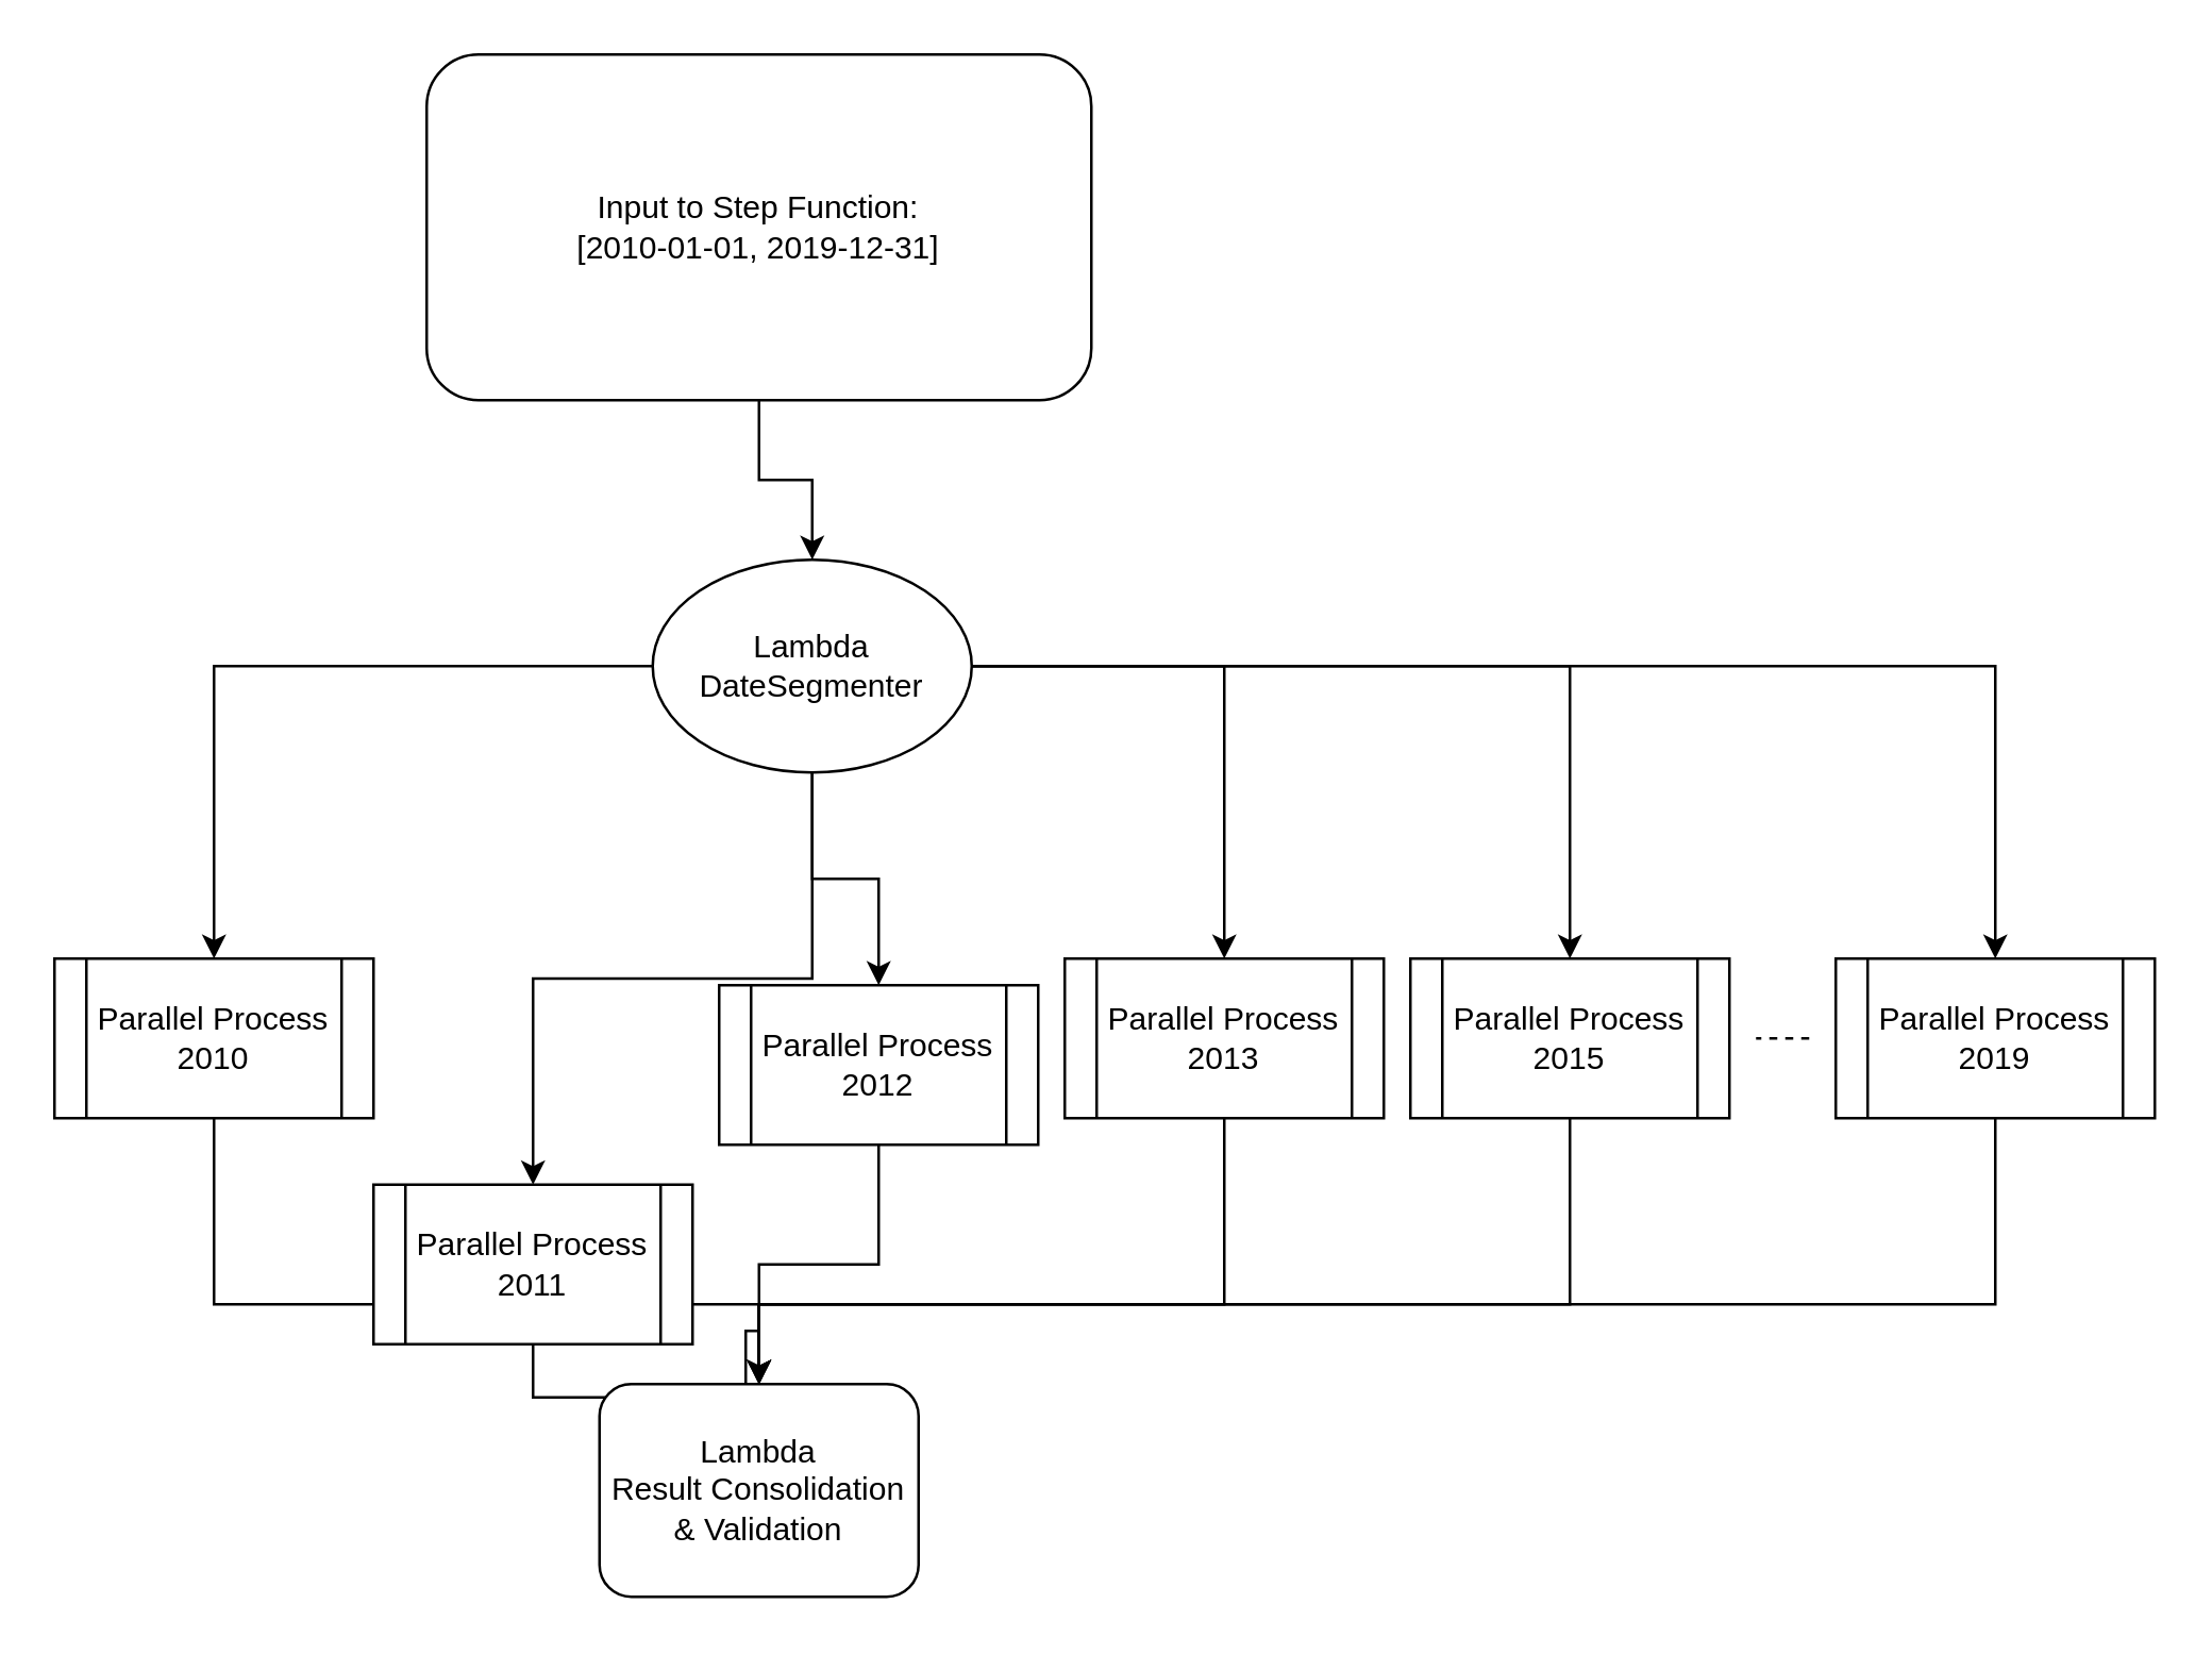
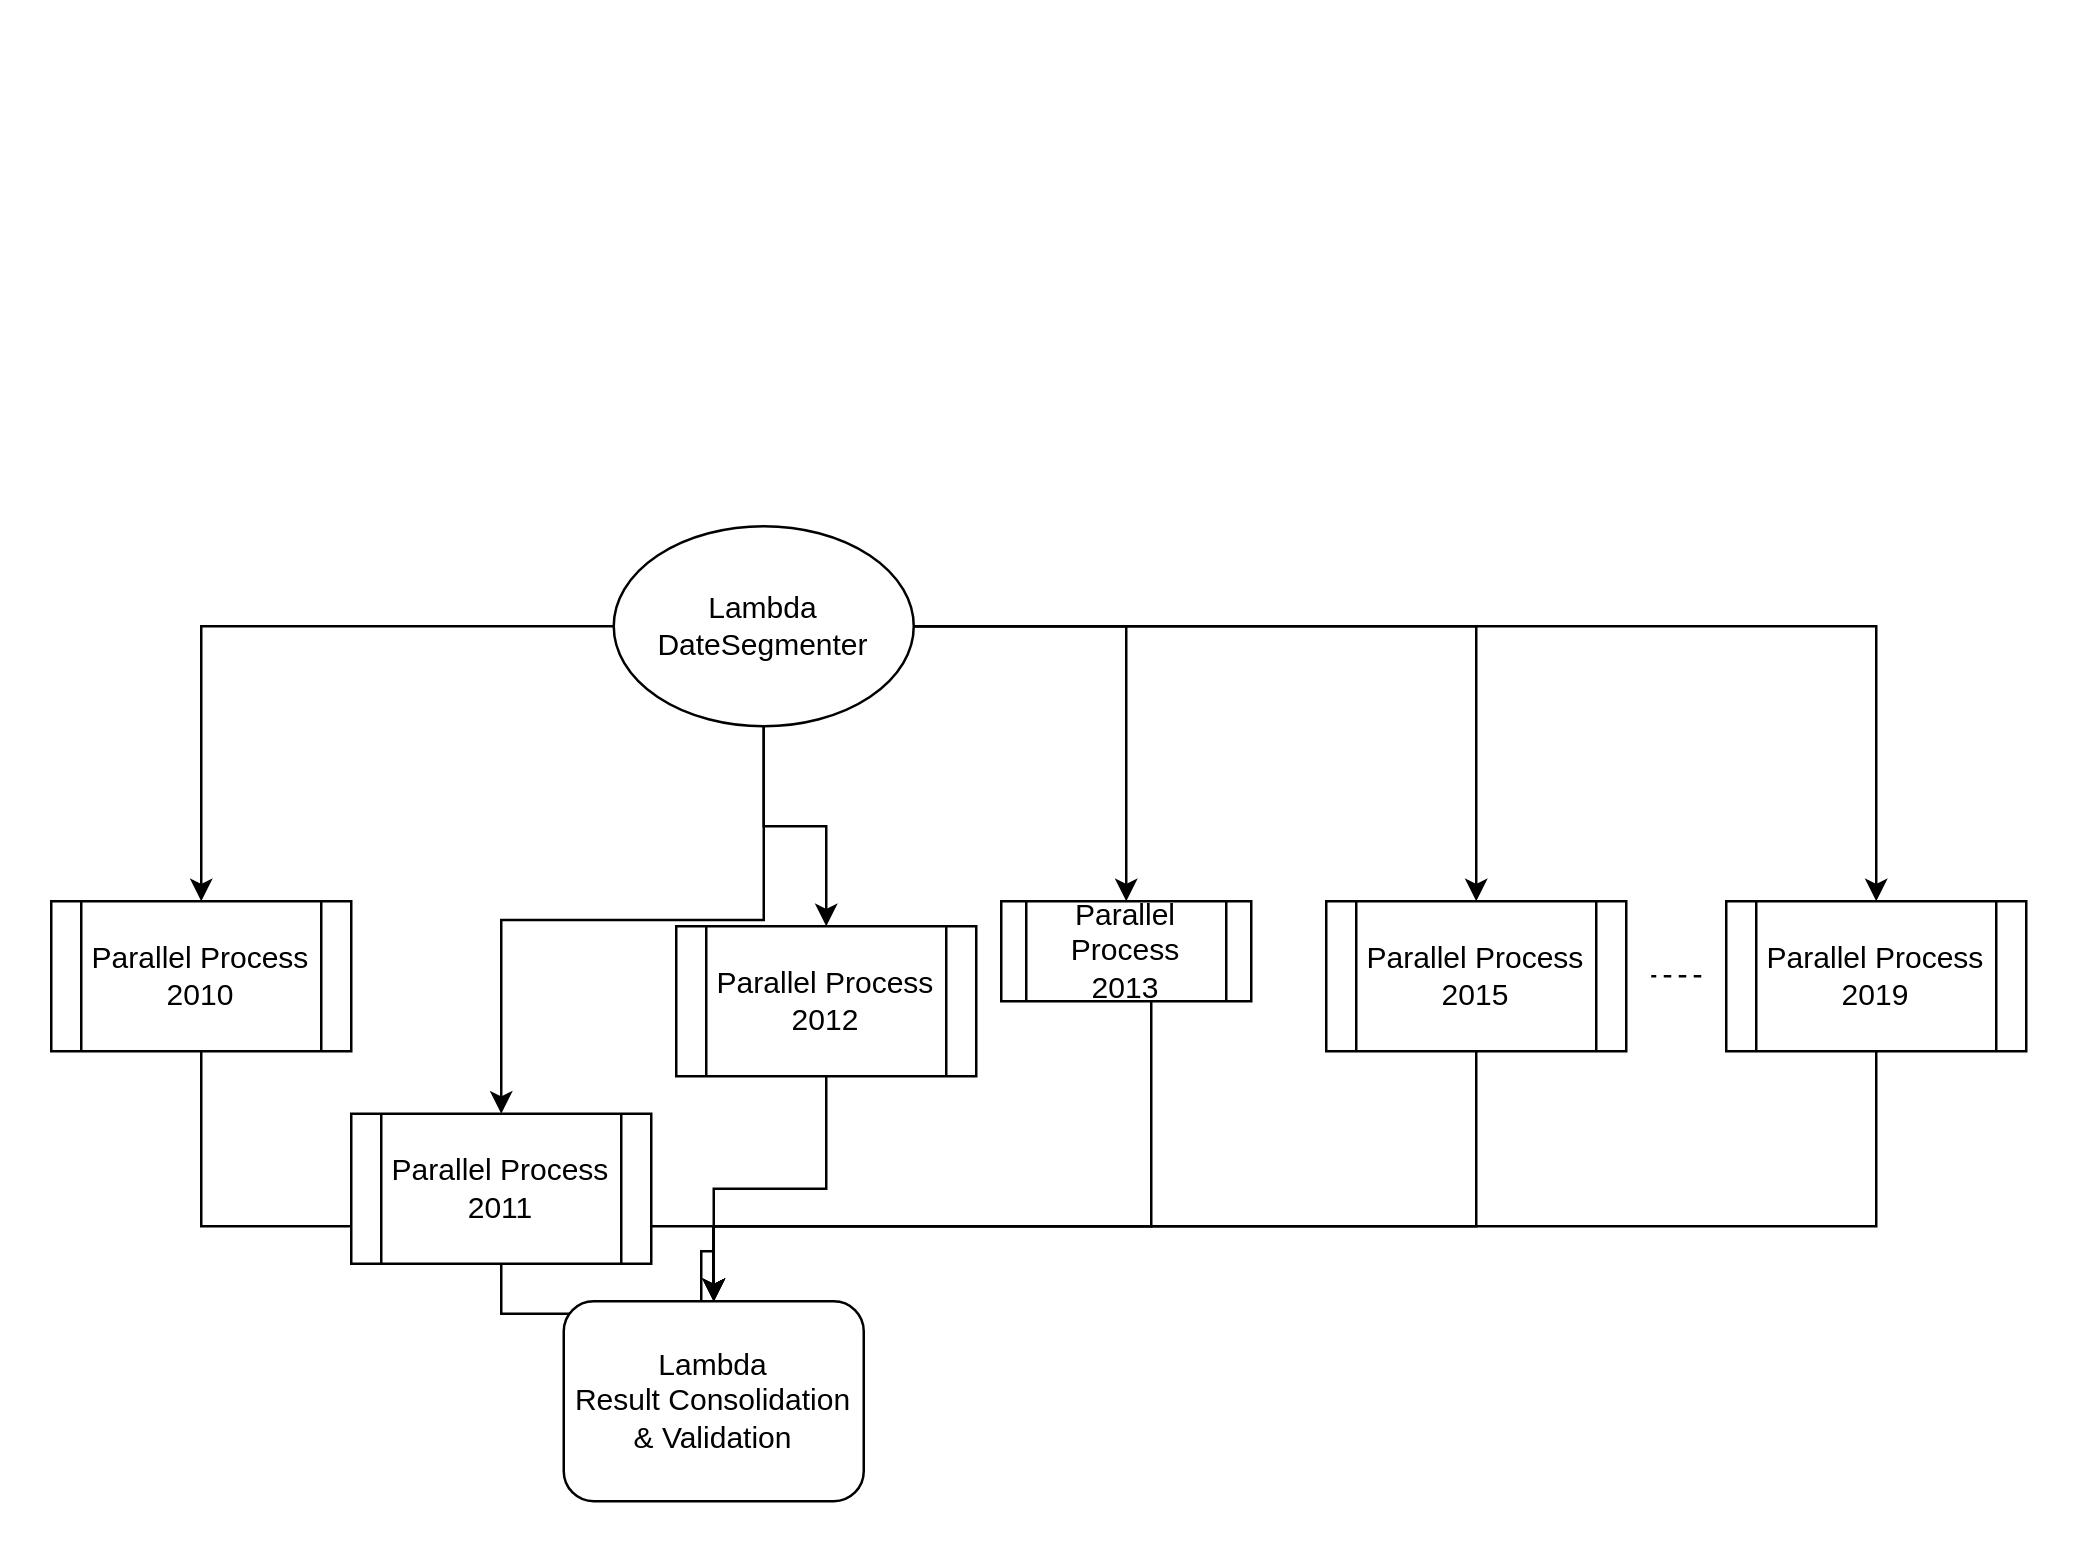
- <mxCell id="3" value="Input to Step Function:&lt;div&gt;[2010-01-01, 2019-12-31]&lt;/div&gt;" style="rounded=1;whiteSpace=wrap;html=1;fontSize=12;glass=0;strokeWidth=1;shadow=0;" vertex="1" parent="1"><mxGeometry x="160" y="20" width="250" height="130" as="geometry" /></mxCell>
- <mxCell id="2" style="edgeStyle=orthogonalEdgeStyle;rounded=0;orthogonalLoop=1;jettySize=auto;html=1;" edge="1" parent="1" source="3" target="10"><mxGeometry relative="1" as="geometry" /></mxCell>
- <mxCell id="18" value="Parallel Process&lt;div&gt;2013&lt;/div&gt;" style="shape=process;whiteSpace=wrap;html=1;backgroundOutline=1;" vertex="1" parent="1"><mxGeometry x="400" y="360" width="120" height="60" as="geometry" /></mxCell>
+ <mxCell id="18" value="Parallel Process&lt;div&gt;2013&lt;/div&gt;" style="shape=process;whiteSpace=wrap;html=1;backgroundOutline=1;" vertex="1" parent="1"><mxGeometry x="400" y="360" width="100" height="40" as="geometry" /></mxCell>
